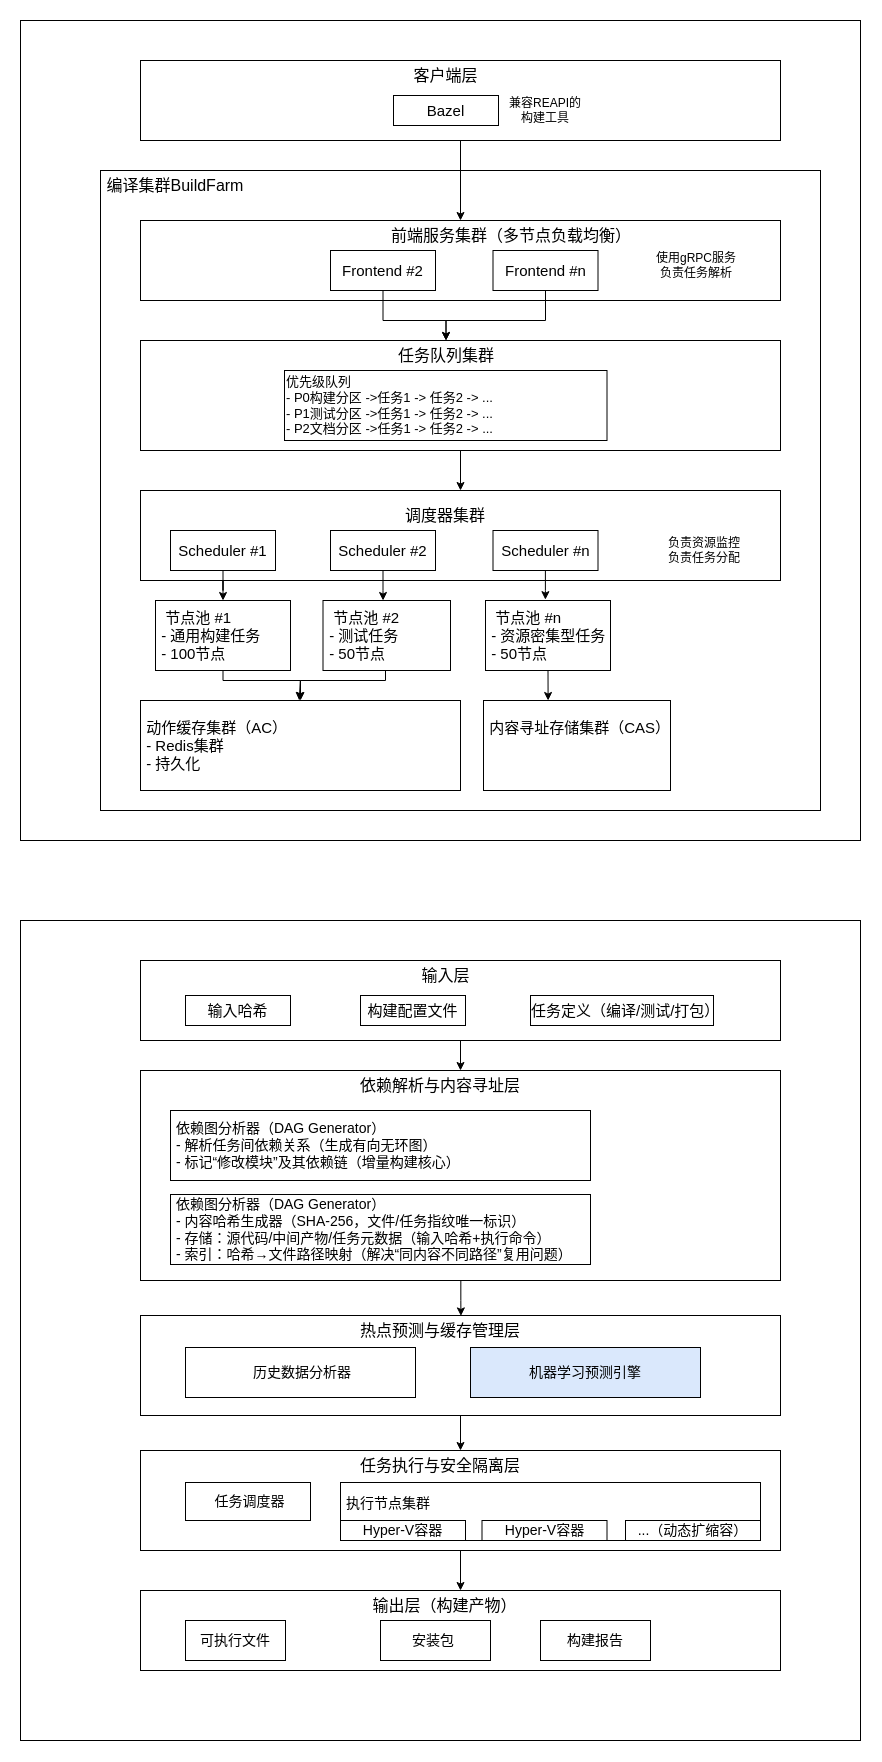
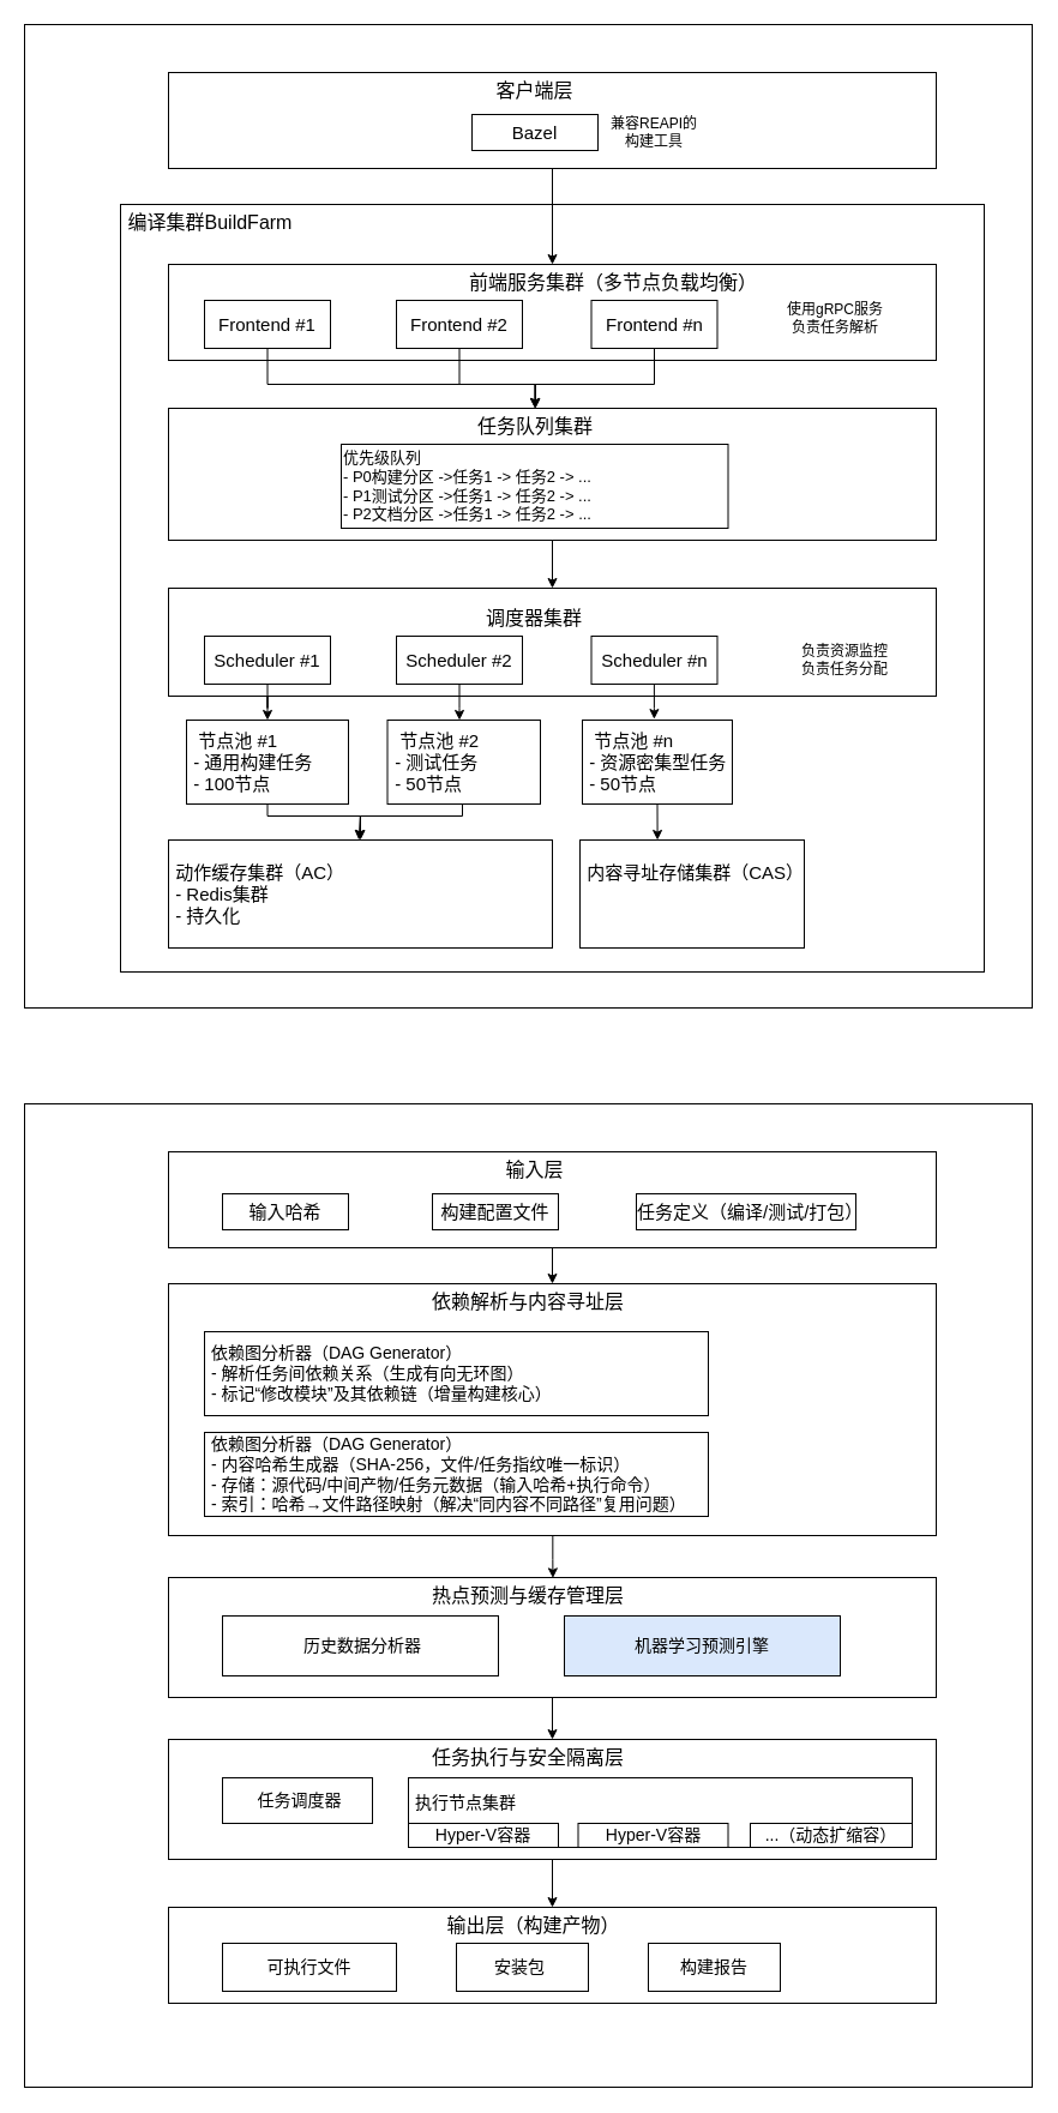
+ <mxCell id="11" value="&lt;font style=&quot;font-size: 15px;&quot;&gt;Frontend #1&lt;/font&gt;" style="rounded=0;whiteSpace=wrap;html=1;" vertex="1" parent="1"><mxGeometry x="170" y="250" width="105" height="40" as="geometry" /></mxCell>
+ <mxCell id="10" style="edgeStyle=orthogonalEdgeStyle;rounded=0;orthogonalLoop=1;jettySize=auto;html=1;" edge="1" parent="1" source="11" target="19"><mxGeometry relative="1" as="geometry"><Array as="points"><mxPoint x="223" y="320" /><mxPoint x="446" y="320" /></Array></mxGeometry></mxCell>
- <mxCell id="60" value="&lt;div style=&quot;&quot;&gt;&lt;span style=&quot;font-size: 14px;&quot;&gt;可执行文件&lt;/span&gt;&lt;/div&gt;" style="rounded=0;whiteSpace=wrap;html=1;align=center;" vertex="1" parent="1"><mxGeometry x="185" y="1620" width="100" height="40" as="geometry" /></mxCell>
+ <mxCell id="60" value="&lt;div style=&quot;&quot;&gt;&lt;span style=&quot;font-size: 14px;&quot;&gt;可执行文件&lt;/span&gt;&lt;/div&gt;" style="rounded=0;whiteSpace=wrap;html=1;align=center;" vertex="1" parent="1"><mxGeometry x="185" y="1620" width="145" height="40" as="geometry" /></mxCell>
